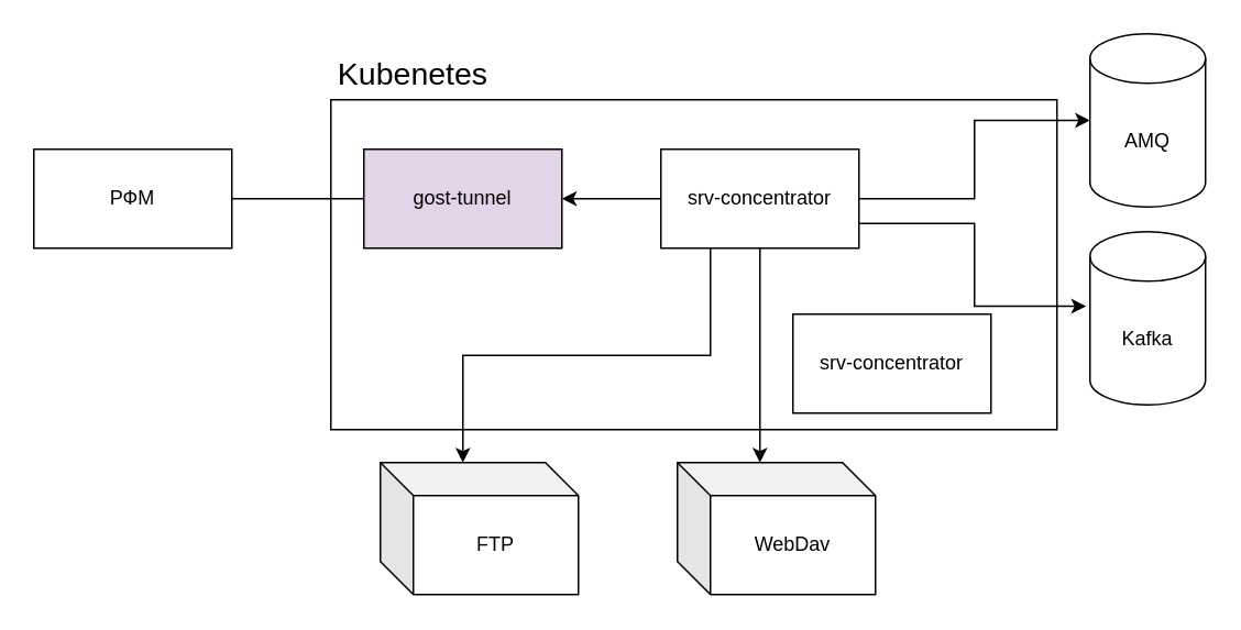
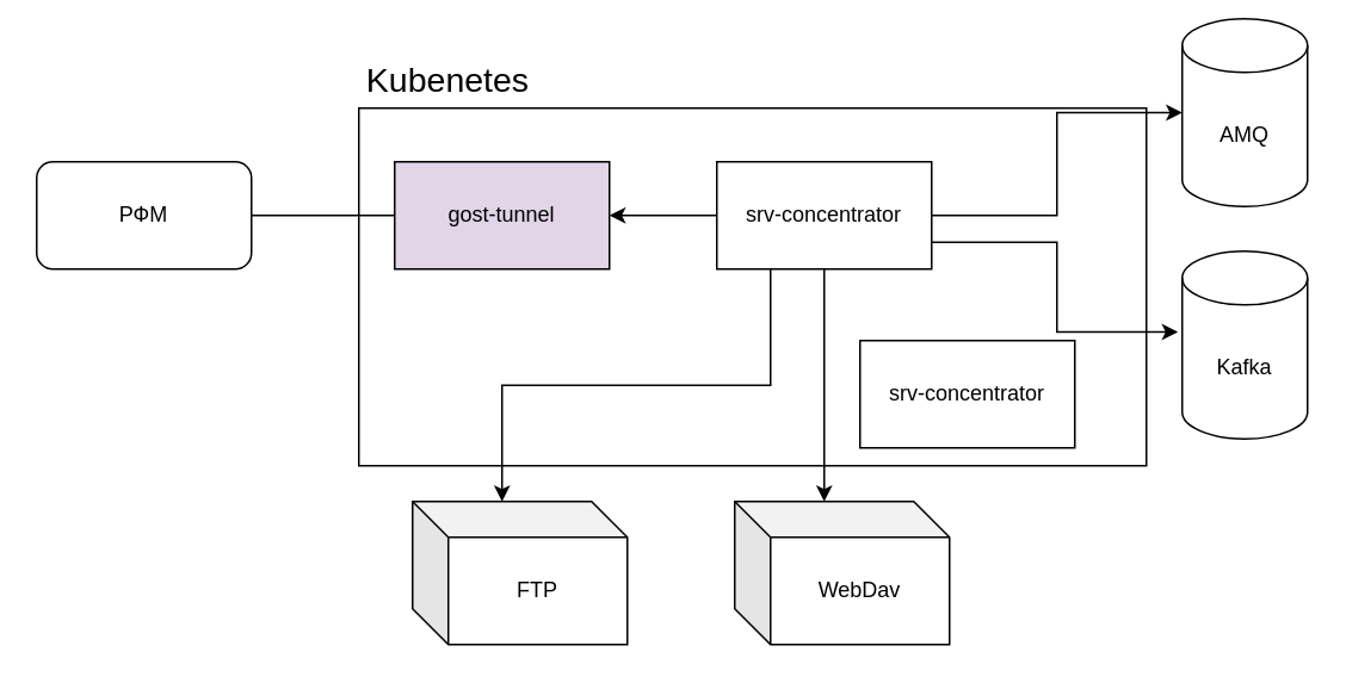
- <mxCell id="9" value="AMQ" style="shape=cylinder3;whiteSpace=wrap;html=1;boundedLbl=1;backgroundOutline=1;size=15;" vertex="1" parent="1"><mxGeometry x="660" y="20" width="70" height="105" as="geometry" /></mxCell>
+ <mxCell id="9" value="AMQ" style="shape=cylinder3;whiteSpace=wrap;html=1;boundedLbl=1;backgroundOutline=1;size=15;" vertex="1" parent="1"><mxGeometry x="660" y="10" width="70" height="105" as="geometry" /></mxCell>
- <mxCell id="8" value="РФМ" style="rounded=0;whiteSpace=wrap;html=1;" vertex="1" parent="1"><mxGeometry x="20" y="90" width="120" height="60" as="geometry" /></mxCell>
+ <mxCell id="8" value="РФМ" style="whiteSpace=wrap;html=1;rounded=1;" vertex="1" parent="1"><mxGeometry x="20" y="90" width="120" height="60" as="geometry" /></mxCell>
